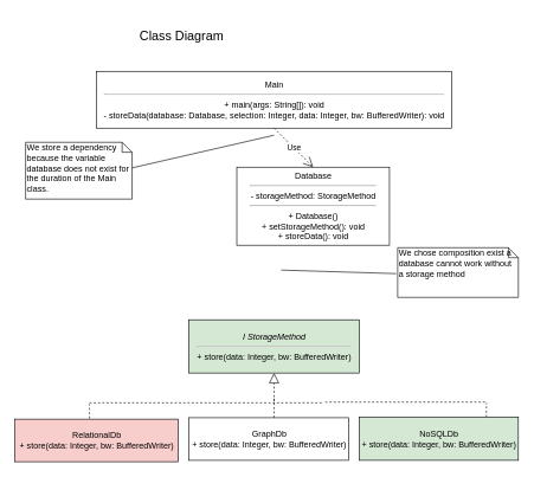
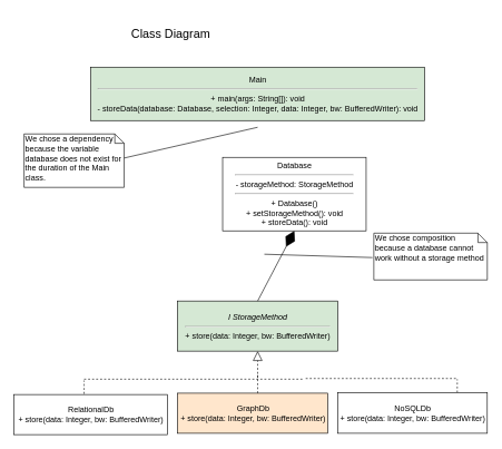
- <mxCell id="2" value="Main&lt;hr&gt;+ main(args: String[]): void&lt;br&gt;- storeData(database: Database, selection: Integer, data: Integer, bw: BufferedWriter): void" style="html=1;" parent="1" vertex="1"><mxGeometry x="135" y="100" width="500" height="80" as="geometry" /></mxCell>
+ <mxCell id="2" value="Main&lt;hr&gt;+ main(args: String[]): void&lt;br&gt;- storeData(database: Database, selection: Integer, data: Integer, bw: BufferedWriter): void" style="html=1;fillColor=#d5e8d4;" parent="1" vertex="1"><mxGeometry x="135" y="100" width="500" height="80" as="geometry" /></mxCell>
- <mxCell id="18" value="Use" style="endArrow=open;endSize=12;dashed=1;html=1;entryX=0.5;entryY=0;entryDx=0;entryDy=0;exitX=0.5;exitY=1;exitDx=0;exitDy=0;" parent="1" source="2" target="13" edge="1"><mxGeometry width="160" relative="1" as="geometry"><mxPoint x="375" y="190" as="sourcePoint" /><mxPoint x="535" y="190" as="targetPoint" /></mxGeometry></mxCell>
- <mxCell id="19" value="We store a dependency because the variable database does not exist for the duration of the Main class." style="shape=note;whiteSpace=wrap;html=1;size=14;verticalAlign=top;align=left;spacingTop=-6;" parent="1" vertex="1"><mxGeometry x="35" y="200" width="150" height="80" as="geometry" /></mxCell>
+ <mxCell id="19" value="We chose a dependency because the variable database does not exist for the duration of the Main class." style="shape=note;whiteSpace=wrap;html=1;size=14;verticalAlign=top;align=left;spacingTop=-6;" parent="1" vertex="1"><mxGeometry x="35" y="200" width="150" height="80" as="geometry" /></mxCell>
- <mxCell id="16" value="We chose composition exist a database cannot work without a storage method" style="shape=note;whiteSpace=wrap;html=1;size=14;verticalAlign=top;align=left;spacingTop=-6;" parent="1" vertex="1"><mxGeometry x="559" y="348.5" width="170" height="70" as="geometry" /></mxCell>
+ <mxCell id="16" value="We chose composition because a database cannot work without a storage method" style="shape=note;whiteSpace=wrap;html=1;size=14;verticalAlign=top;align=left;spacingTop=-6;" parent="1" vertex="1"><mxGeometry x="559" y="348.5" width="170" height="70" as="geometry" /></mxCell>
+ <mxCell id="14" value="" style="endArrow=diamondThin;endFill=1;endSize=24;html=1;entryX=0.5;entryY=1;entryDx=0;entryDy=0;exitX=0.5;exitY=0;exitDx=0;exitDy=0;" parent="1" source="3" target="13" edge="1"><mxGeometry width="160" relative="1" as="geometry"><mxPoint x="355" y="490" as="sourcePoint" /><mxPoint x="515" y="490" as="targetPoint" /></mxGeometry></mxCell>
- <mxCell id="11" value="GraphDb&lt;br&gt;+ store(data: Integer, bw: BufferedWriter)" style="html=1;" parent="1" vertex="1"><mxGeometry x="265" y="588" width="225" height="60" as="geometry" /></mxCell>
+ <mxCell id="11" value="GraphDb&lt;br&gt;+ store(data: Integer, bw: BufferedWriter)" style="html=1;fillColor=#ffe6cc;" parent="1" vertex="1"><mxGeometry x="265" y="588" width="225" height="60" as="geometry" /></mxCell>
- <mxCell id="12" value="NoSQLDb&lt;br&gt;+ store(data: Integer, bw: BufferedWriter)" style="html=1;fillColor=#d5e8d4;" parent="1" vertex="1"><mxGeometry x="505" y="587" width="224" height="61" as="geometry" /></mxCell>
+ <mxCell id="12" value="NoSQLDb&lt;br&gt;+ store(data: Integer, bw: BufferedWriter)" style="html=1;" parent="1" vertex="1"><mxGeometry x="505" y="587" width="224" height="61" as="geometry" /></mxCell>
- <mxCell id="10" value="RelationalDb&lt;br&gt;+ store(data: Integer, bw: BufferedWriter)" style="html=1;fillColor=#f8cecc;" parent="1" vertex="1"><mxGeometry x="20" y="590" width="230" height="60" as="geometry" /></mxCell>
+ <mxCell id="10" value="RelationalDb&lt;br&gt;+ store(data: Integer, bw: BufferedWriter)" style="html=1;" parent="1" vertex="1"><mxGeometry x="20" y="590" width="230" height="60" as="geometry" /></mxCell>
